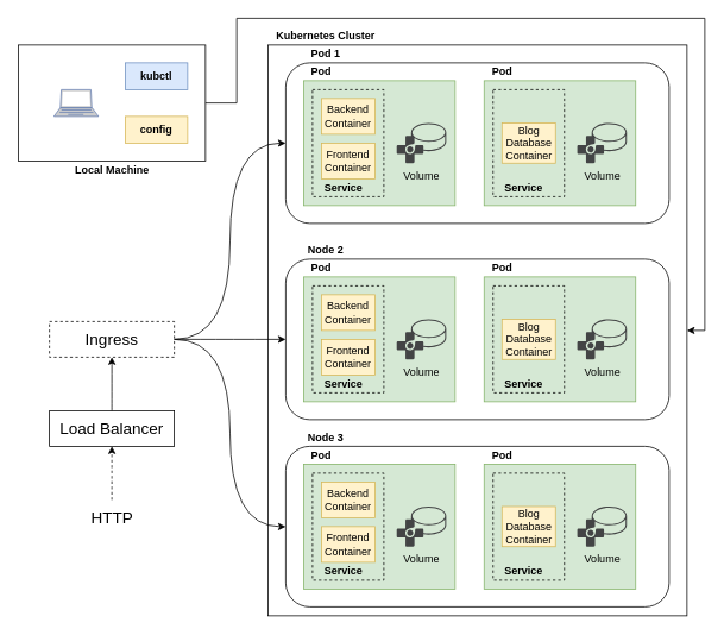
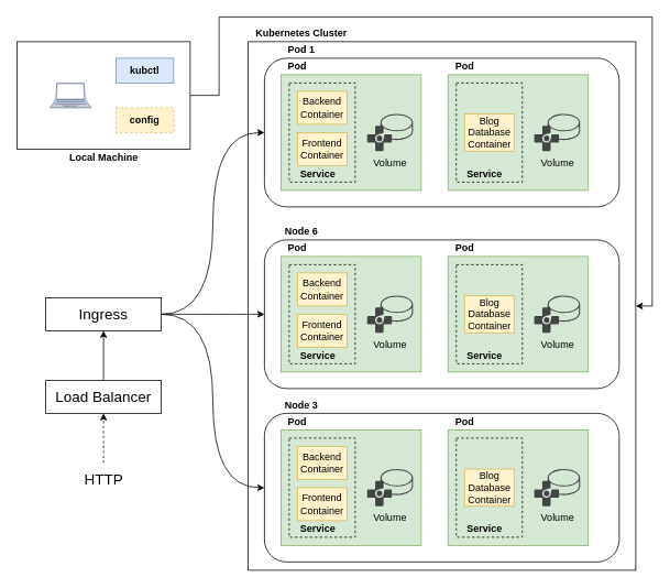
- <mxCell id="12" value="&lt;b&gt;&lt;font style=&quot;font-size: 12px&quot;&gt;config&lt;br&gt;&lt;/font&gt;&lt;/b&gt;" style="rounded=0;whiteSpace=wrap;html=1;fillColor=#fff2cc;strokeColor=#d6b656;" vertex="1" parent="1"><mxGeometry x="140" y="130" width="70" height="30" as="geometry" /></mxCell>
+ <mxCell id="12" value="&lt;b&gt;&lt;font style=&quot;font-size: 12px&quot;&gt;config&lt;br&gt;&lt;/font&gt;&lt;/b&gt;" style="rounded=0;whiteSpace=wrap;html=1;fillColor=#fff2cc;strokeColor=#d6b656;dashed=1;" vertex="1" parent="1"><mxGeometry x="140" y="130" width="70" height="30" as="geometry" /></mxCell>
- <mxCell id="33" value="&lt;b&gt;Node 2&lt;br&gt;&lt;/b&gt;" style="text;html=1;strokeColor=none;fillColor=none;align=center;verticalAlign=middle;whiteSpace=wrap;rounded=0;" vertex="1" parent="1"><mxGeometry x="340" y="270" width="50" height="20" as="geometry" /></mxCell>
+ <mxCell id="33" value="&lt;b&gt;Node 6&lt;br&gt;&lt;/b&gt;" style="text;html=1;strokeColor=none;fillColor=none;align=center;verticalAlign=middle;whiteSpace=wrap;rounded=0;" vertex="1" parent="1"><mxGeometry x="340" y="270" width="50" height="20" as="geometry" /></mxCell>
- <mxCell id="62" value="&lt;font style=&quot;font-size: 18px&quot;&gt;Ingress&lt;/font&gt;" style="rounded=0;whiteSpace=wrap;html=1;fillColor=none;dashed=1;" vertex="1" parent="1"><mxGeometry x="55" y="360" width="140" height="40" as="geometry" /></mxCell>
+ <mxCell id="62" value="&lt;font style=&quot;font-size: 18px&quot;&gt;Ingress&lt;/font&gt;" style="rounded=0;whiteSpace=wrap;html=1;fillColor=none;" vertex="1" parent="1"><mxGeometry x="55" y="360" width="140" height="40" as="geometry" /></mxCell>
